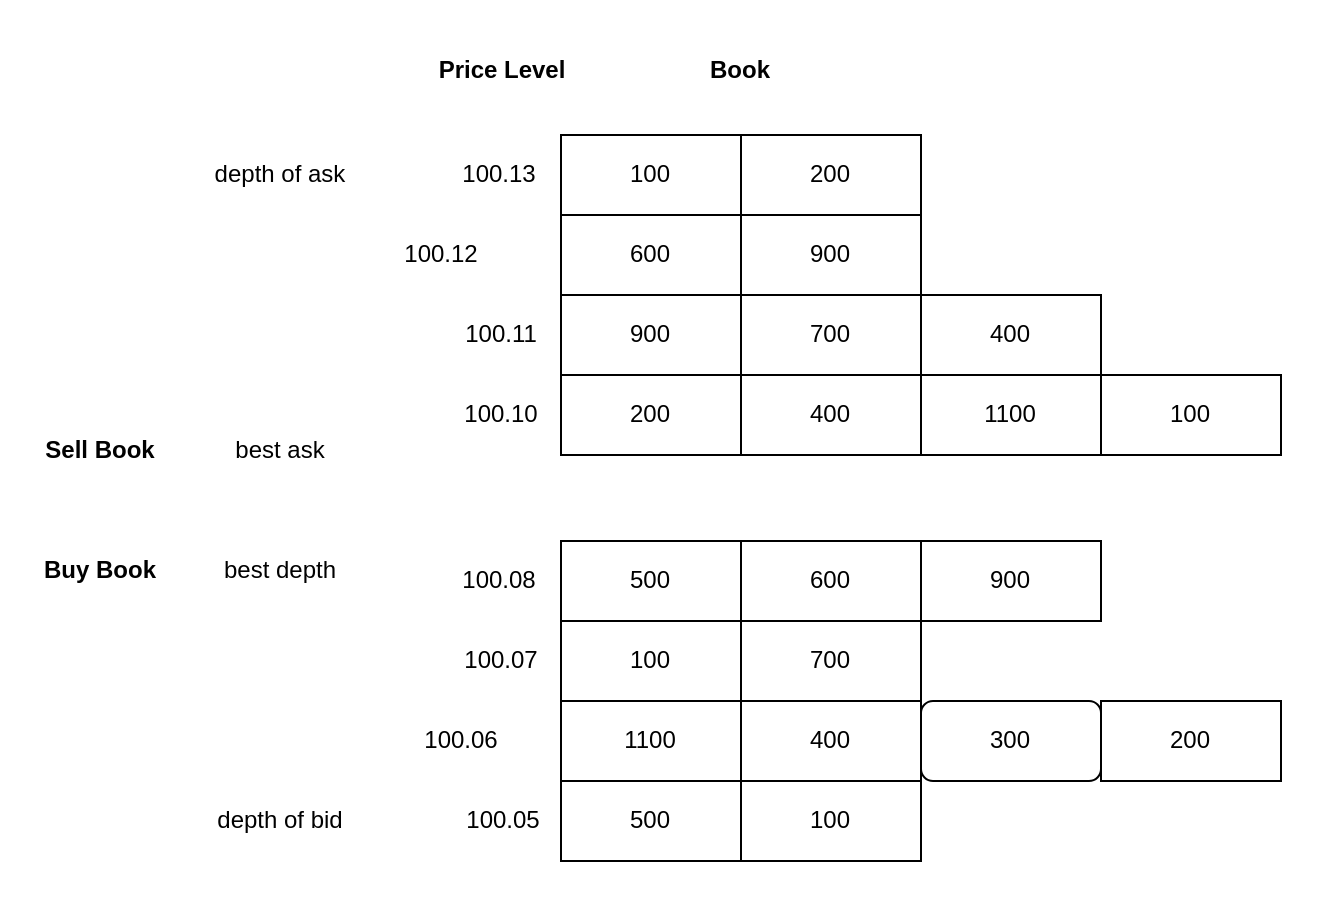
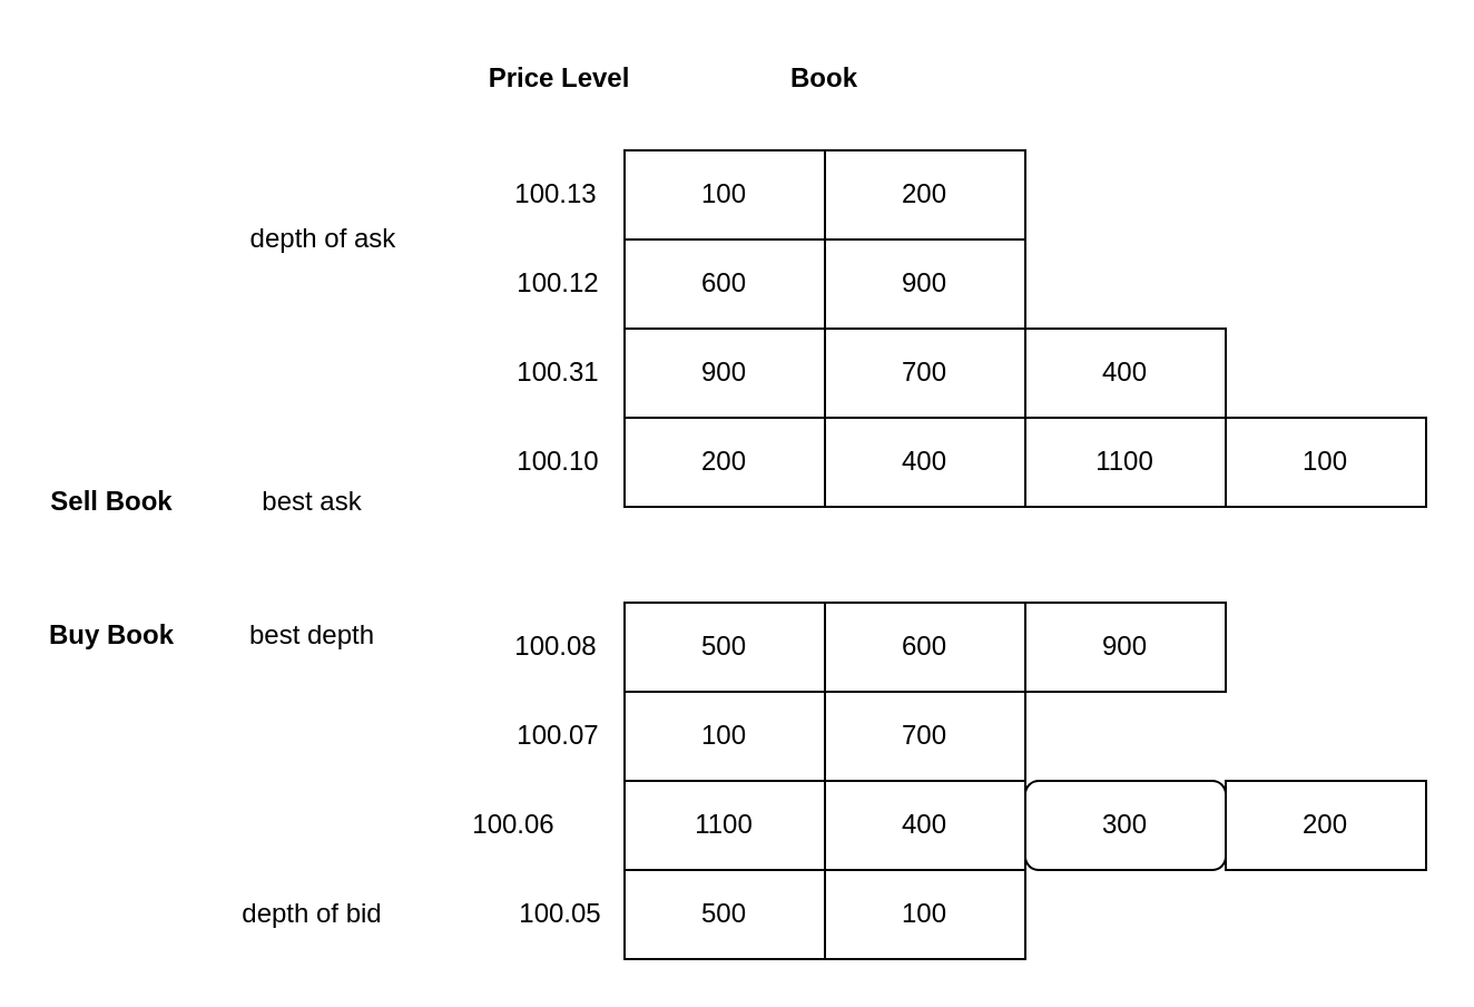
- <mxCell id="27" value="depth of ask" style="text;html=1;strokeColor=none;fillColor=none;align=center;verticalAlign=middle;whiteSpace=wrap;rounded=0;" vertex="1" parent="1"><mxGeometry x="100" y="72" width="80" height="30" as="geometry" /></mxCell>
+ <mxCell id="27" value="depth of ask" style="text;html=1;strokeColor=none;fillColor=none;align=center;verticalAlign=middle;whiteSpace=wrap;rounded=0;" vertex="1" parent="1"><mxGeometry x="105" y="92" width="80" height="30" as="geometry" /></mxCell>
- <mxCell id="32" value="100.12" style="text;html=1;align=center;verticalAlign=middle;resizable=0;points=[];autosize=1;strokeColor=none;fillColor=none;" vertex="1" parent="1"><mxGeometry x="195" y="117" width="50" height="20" as="geometry" /></mxCell>
+ <mxCell id="32" value="100.12" style="text;html=1;align=center;verticalAlign=middle;resizable=0;points=[];autosize=1;strokeColor=none;fillColor=none;" vertex="1" parent="1"><mxGeometry x="225" y="117" width="50" height="20" as="geometry" /></mxCell>
- <mxCell id="33" value="100.11" style="text;html=1;align=center;verticalAlign=middle;resizable=0;points=[];autosize=1;strokeColor=none;fillColor=none;" vertex="1" parent="1"><mxGeometry x="225" y="157" width="50" height="20" as="geometry" /></mxCell>
+ <mxCell id="33" value="100.31" style="text;html=1;align=center;verticalAlign=middle;resizable=0;points=[];autosize=1;strokeColor=none;fillColor=none;" vertex="1" parent="1"><mxGeometry x="225" y="157" width="50" height="20" as="geometry" /></mxCell>
